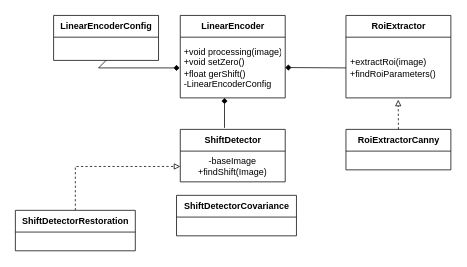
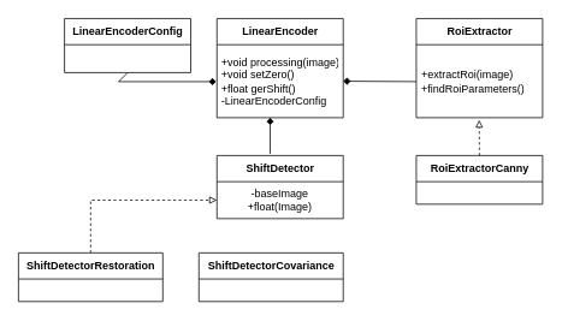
- <mxCell id="9" value="-baseImage&lt;br&gt;+findShift(Image)" style="text;html=1;strokeColor=none;fillColor=none;align=center;verticalAlign=middle;spacingLeft=4;spacingRight=4;overflow=hidden;rotatable=0;points=[[0,0.5],[1,0.5]];portConstraint=eastwest;" vertex="1" parent="8"><mxGeometry y="29" width="140" height="41" as="geometry" /></mxCell>
+ <mxCell id="9" value="-baseImage&lt;br&gt;+float(Image)" style="text;html=1;strokeColor=none;fillColor=none;align=center;verticalAlign=middle;spacingLeft=4;spacingRight=4;overflow=hidden;rotatable=0;points=[[0,0.5],[1,0.5]];portConstraint=eastwest;" vertex="1" parent="8"><mxGeometry y="29" width="140" height="41" as="geometry" /></mxCell>
- <mxCell id="10" value="ShiftDetectorCovariance" style="swimlane;fontStyle=1;align=center;verticalAlign=middle;childLayout=stackLayout;horizontal=1;startSize=29;horizontalStack=0;resizeParent=1;resizeParentMax=0;resizeLast=0;collapsible=0;marginBottom=0;html=1;" vertex="1" parent="1"><mxGeometry x="235" y="260" width="160" height="54" as="geometry" /></mxCell>
+ <mxCell id="10" value="ShiftDetectorCovariance" style="swimlane;fontStyle=1;align=center;verticalAlign=middle;childLayout=stackLayout;horizontal=1;startSize=29;horizontalStack=0;resizeParent=1;resizeParentMax=0;resizeLast=0;collapsible=0;marginBottom=0;html=1;" vertex="1" parent="1"><mxGeometry x="220" y="280" width="160" height="54" as="geometry" /></mxCell>
